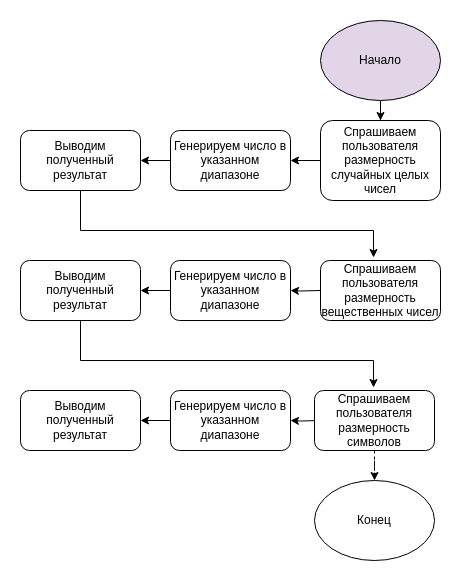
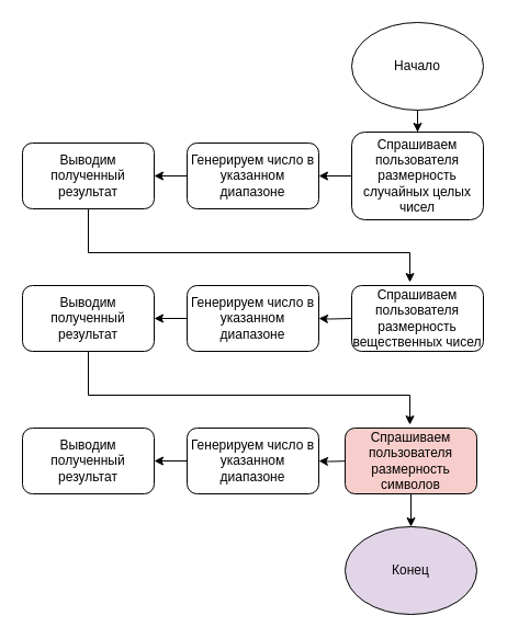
- <mxCell id="3" value="Начало" style="ellipse;whiteSpace=wrap;html=1;fillColor=#e1d5e7;" vertex="1" parent="1"><mxGeometry x="320" y="20" width="120" height="80" as="geometry" /></mxCell>
+ <mxCell id="3" value="Начало" style="ellipse;whiteSpace=wrap;html=1;" vertex="1" parent="1"><mxGeometry x="320" y="20" width="120" height="80" as="geometry" /></mxCell>
- <mxCell id="21" value="Спрашиваем пользователя размерность символов" style="rounded=1;whiteSpace=wrap;html=1;" vertex="1" parent="1"><mxGeometry x="314" y="390" width="120" height="60" as="geometry" /></mxCell>
+ <mxCell id="21" value="Спрашиваем пользователя размерность символов" style="rounded=1;whiteSpace=wrap;html=1;fillColor=#f8cecc;" vertex="1" parent="1"><mxGeometry x="314" y="390" width="120" height="60" as="geometry" /></mxCell>
- <mxCell id="20" value="" style="edgeStyle=orthogonalEdgeStyle;rounded=0;orthogonalLoop=1;jettySize=auto;html=1;dashed=1;" edge="1" parent="1" source="21" target="22"><mxGeometry relative="1" as="geometry" /></mxCell>
+ <mxCell id="20" value="" style="edgeStyle=orthogonalEdgeStyle;rounded=0;orthogonalLoop=1;jettySize=auto;html=1;" edge="1" parent="1" source="21" target="22"><mxGeometry relative="1" as="geometry" /></mxCell>
- <mxCell id="22" value="Конец" style="ellipse;whiteSpace=wrap;html=1;" vertex="1" parent="1"><mxGeometry x="314" y="480" width="120" height="80" as="geometry" /></mxCell>
+ <mxCell id="22" value="Конец" style="ellipse;whiteSpace=wrap;html=1;fillColor=#e1d5e7;" vertex="1" parent="1"><mxGeometry x="314" y="480" width="120" height="80" as="geometry" /></mxCell>
